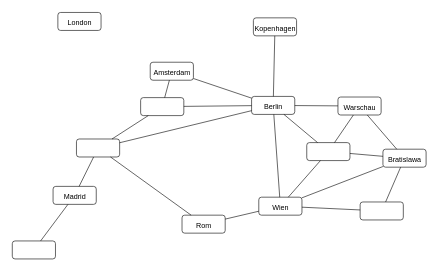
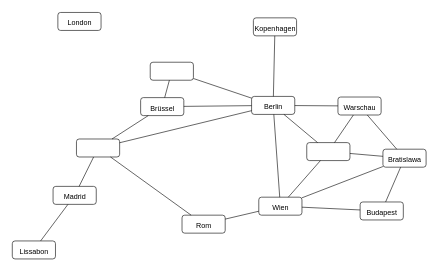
- <mxCell id="12" value="Amsterdam" style="text;html=1;spacing=0;align=center;fontFamily=Helvetica;fontSize=12;fontStyle=0;verticalAlign=top;" parent="11" vertex="1"><mxGeometry x="3.326" y="5.649" width="65.348" height="18.701" as="geometry" /></mxCell>
+ <mxCell id="10" value="Brüssel" style="text;html=1;spacing=0;align=center;fontFamily=Helvetica;fontSize=12;fontStyle=0;verticalAlign=top;" parent="9" vertex="1"><mxGeometry x="13.993" y="5.649" width="44.014" height="18.701" as="geometry" /></mxCell>
+ <mxCell id="27" value="Budapest" style="text;html=1;spacing=0;align=center;fontFamily=Helvetica;fontSize=12;fontStyle=0;verticalAlign=top;" parent="26" vertex="1"><mxGeometry x="8.646" y="5.649" width="54.707" height="18.701" as="geometry" /></mxCell>
+ <mxCell id="3" value="Lissabon" style="text;html=1;spacing=0;align=center;fontFamily=Helvetica;fontSize=12;fontStyle=0;verticalAlign=top;" parent="2" vertex="1"><mxGeometry x="9.982" y="5.649" width="52.035" height="18.701" as="geometry" /></mxCell>
